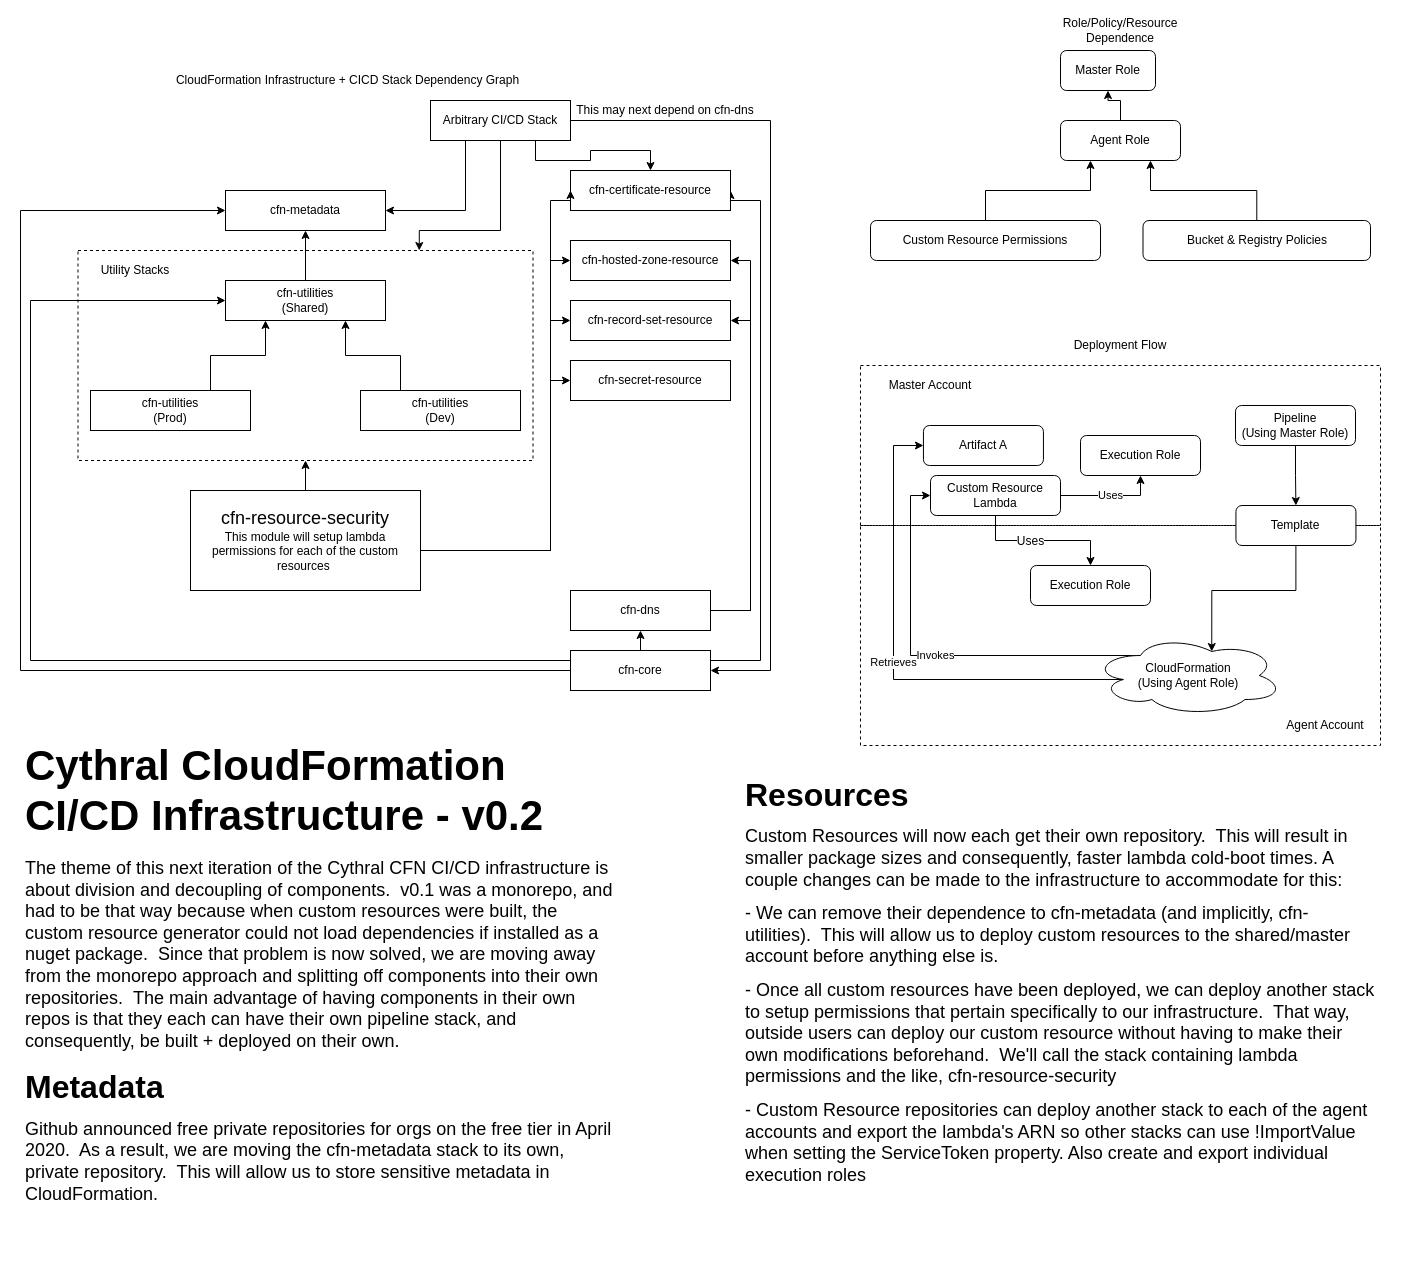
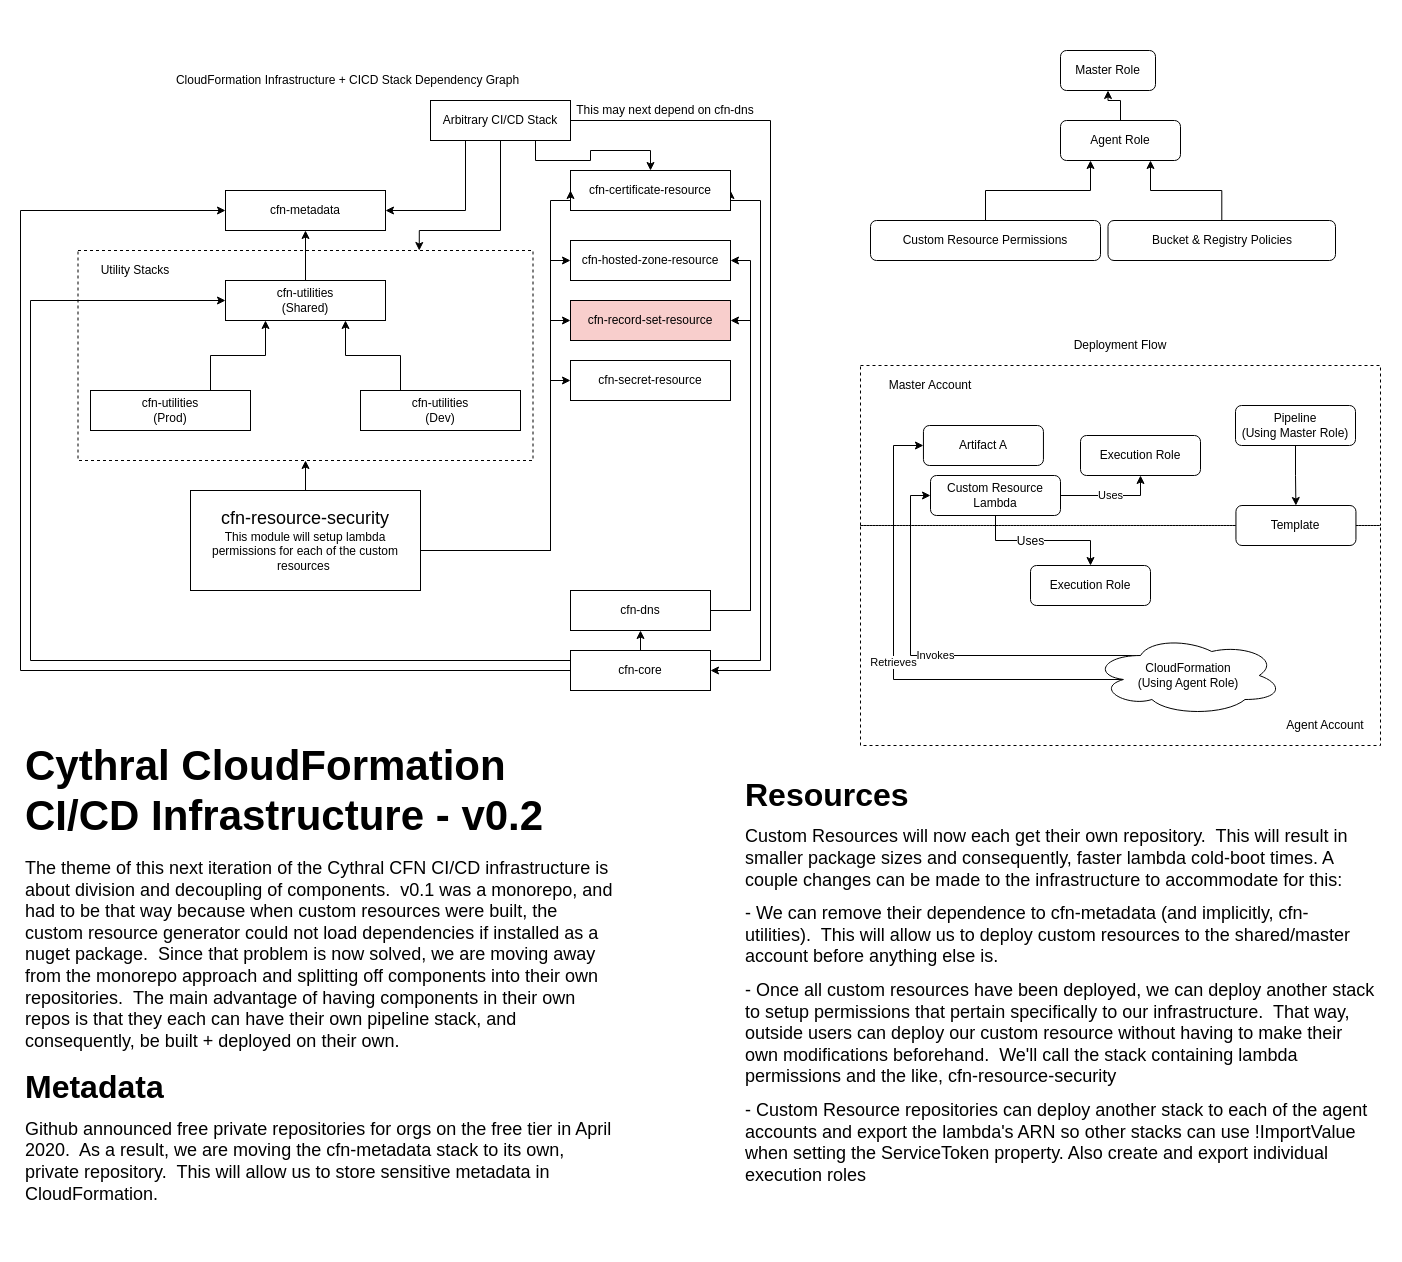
- <mxCell id="9" value="Role/Policy/Resource Dependence" style="text;html=1;strokeColor=none;fillColor=none;align=center;verticalAlign=middle;whiteSpace=wrap;rounded=0;" vertex="1" parent="1"><mxGeometry x="1055" y="20" width="130" height="20" as="geometry" /></mxCell>
- <mxCell id="32" value="Bucket &amp;amp; Registry Policies" style="rounded=1;whiteSpace=wrap;html=1;fillColor=#ffffff;" vertex="1" parent="1"><mxGeometry x="1142.5" y="220" width="227.5" height="40" as="geometry" /></mxCell>
+ <mxCell id="32" value="Bucket &amp;amp; Registry Policies" style="rounded=1;whiteSpace=wrap;html=1;fillColor=#ffffff;" vertex="1" parent="1"><mxGeometry x="1107.5" y="220" width="227.5" height="40" as="geometry" /></mxCell>
- <mxCell id="41" value="cfn-record-set-resource" style="rounded=0;whiteSpace=wrap;html=1;fillColor=#ffffff;" vertex="1" parent="1"><mxGeometry x="570" y="300" width="160" height="40" as="geometry" /></mxCell>
+ <mxCell id="41" value="cfn-record-set-resource" style="rounded=0;whiteSpace=wrap;html=1;fillColor=#f8cecc;" vertex="1" parent="1"><mxGeometry x="570" y="300" width="160" height="40" as="geometry" /></mxCell>
- <mxCell id="45" style="edgeStyle=orthogonalEdgeStyle;rounded=0;orthogonalLoop=1;jettySize=auto;html=1;entryX=0.625;entryY=0.2;entryDx=0;entryDy=0;entryPerimeter=0;" edge="1" parent="1" source="57" target="49"><mxGeometry relative="1" as="geometry"><mxPoint x="1077.94" y="585" as="targetPoint" /></mxGeometry></mxCell>
